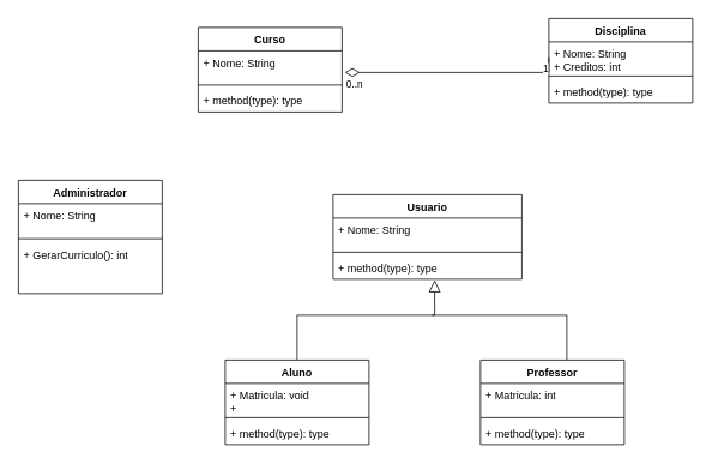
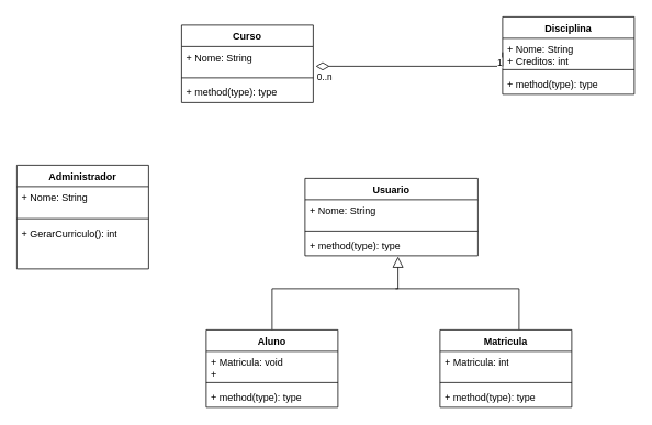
- <mxCell id="20" value="Professor" style="swimlane;fontStyle=1;align=center;verticalAlign=top;childLayout=stackLayout;horizontal=1;startSize=26;horizontalStack=0;resizeParent=1;resizeParentMax=0;resizeLast=0;collapsible=1;marginBottom=0;whiteSpace=wrap;html=1;" parent="1" vertex="1"><mxGeometry x="534" y="400" width="160" height="94" as="geometry" /></mxCell>
+ <mxCell id="20" value="Matricula" style="swimlane;fontStyle=1;align=center;verticalAlign=top;childLayout=stackLayout;horizontal=1;startSize=26;horizontalStack=0;resizeParent=1;resizeParentMax=0;resizeLast=0;collapsible=1;marginBottom=0;whiteSpace=wrap;html=1;" parent="1" vertex="1"><mxGeometry x="534" y="400" width="160" height="94" as="geometry" /></mxCell>
